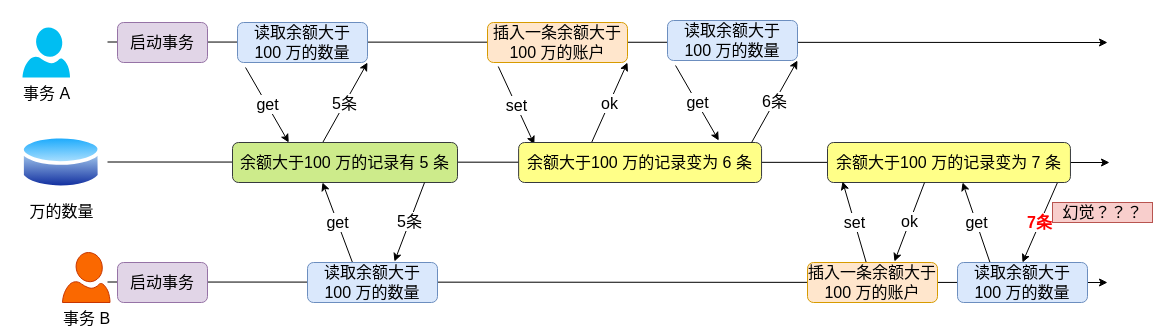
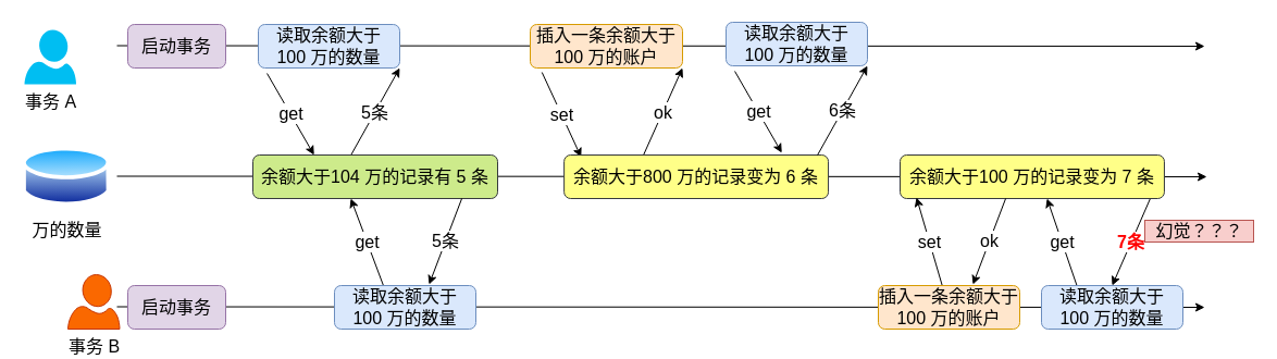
- <mxCell id="12" value="余额大于100 万的记录有 5 条" style="rounded=1;whiteSpace=wrap;html=1;fontSize=16;fillColor=#cdeb8b;strokeColor=#36393d;" vertex="1" parent="1"><mxGeometry x="232" y="142" width="225" height="40" as="geometry" /></mxCell>
+ <mxCell id="12" value="余额大于104 万的记录有 5 条" style="rounded=1;whiteSpace=wrap;html=1;fontSize=16;fillColor=#cdeb8b;strokeColor=#36393d;" vertex="1" parent="1"><mxGeometry x="232" y="142" width="225" height="40" as="geometry" /></mxCell>
- <mxCell id="16" value="余额大于100 万的记录变为 6 条" style="rounded=1;whiteSpace=wrap;html=1;fontSize=16;fillColor=#ffff88;strokeColor=#36393d;" vertex="1" parent="1"><mxGeometry x="518.12" y="142" width="242.94" height="40" as="geometry" /></mxCell>
+ <mxCell id="16" value="余额大于800 万的记录变为 6 条" style="rounded=1;whiteSpace=wrap;html=1;fontSize=16;fillColor=#ffff88;strokeColor=#36393d;" vertex="1" parent="1"><mxGeometry x="518.12" y="142" width="242.94" height="40" as="geometry" /></mxCell>
